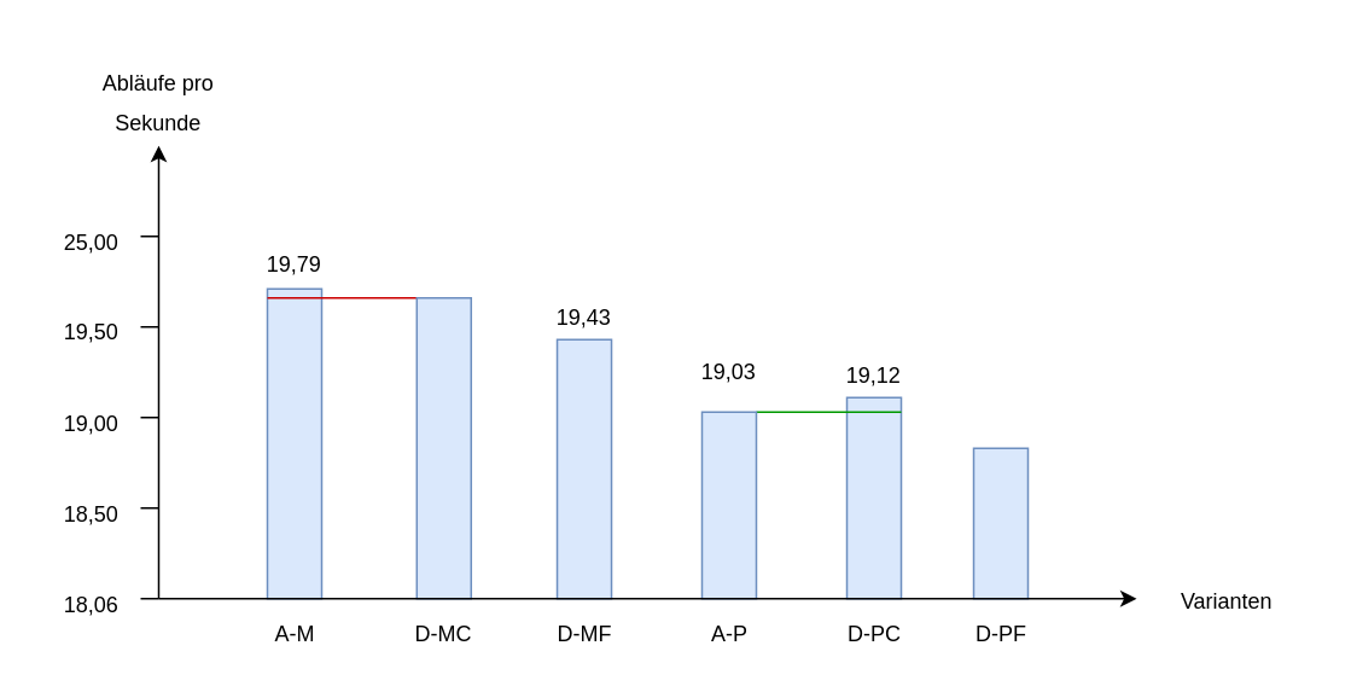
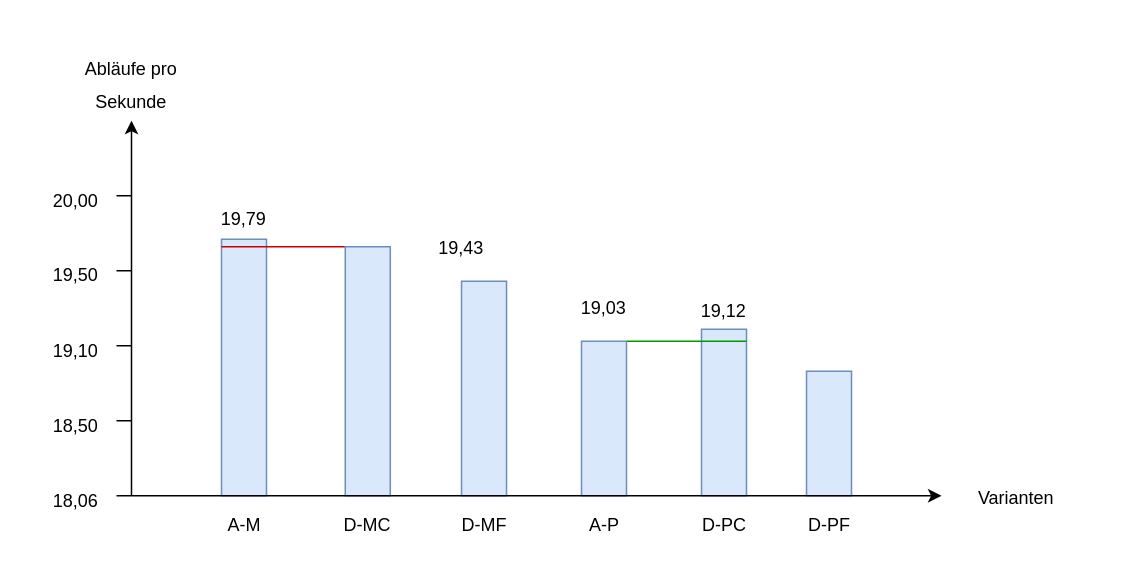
- <mxCell id="12" value="25,00" style="text;html=1;strokeColor=none;fillColor=none;align=center;verticalAlign=middle;whiteSpace=wrap;rounded=0;" vertex="1" parent="1"><mxGeometry x="20" y="124" width="60" height="20" as="geometry" /></mxCell>
+ <mxCell id="12" value="20,00" style="text;html=1;strokeColor=none;fillColor=none;align=center;verticalAlign=middle;whiteSpace=wrap;rounded=0;" vertex="1" parent="1"><mxGeometry x="20" y="124" width="60" height="20" as="geometry" /></mxCell>
- <mxCell id="17" value="19,43" style="text;html=1;strokeColor=none;fillColor=none;align=center;verticalAlign=middle;whiteSpace=wrap;rounded=0;" vertex="1" parent="1"><mxGeometry x="292.02" y="165" width="60" height="20" as="geometry" /></mxCell>
+ <mxCell id="17" value="19,43" style="text;html=1;strokeColor=none;fillColor=none;align=center;verticalAlign=middle;whiteSpace=wrap;rounded=0;" vertex="1" parent="1"><mxGeometry x="277.02" y="155" width="60" height="20" as="geometry" /></mxCell>
- <mxCell id="10" value="19,00" style="text;html=1;strokeColor=none;fillColor=none;align=center;verticalAlign=middle;whiteSpace=wrap;rounded=0;" vertex="1" parent="1"><mxGeometry x="20" y="224" width="60" height="20" as="geometry" /></mxCell>
+ <mxCell id="10" value="19,10" style="text;html=1;strokeColor=none;fillColor=none;align=center;verticalAlign=middle;whiteSpace=wrap;rounded=0;" vertex="1" parent="1"><mxGeometry x="20" y="224" width="60" height="20" as="geometry" /></mxCell>
